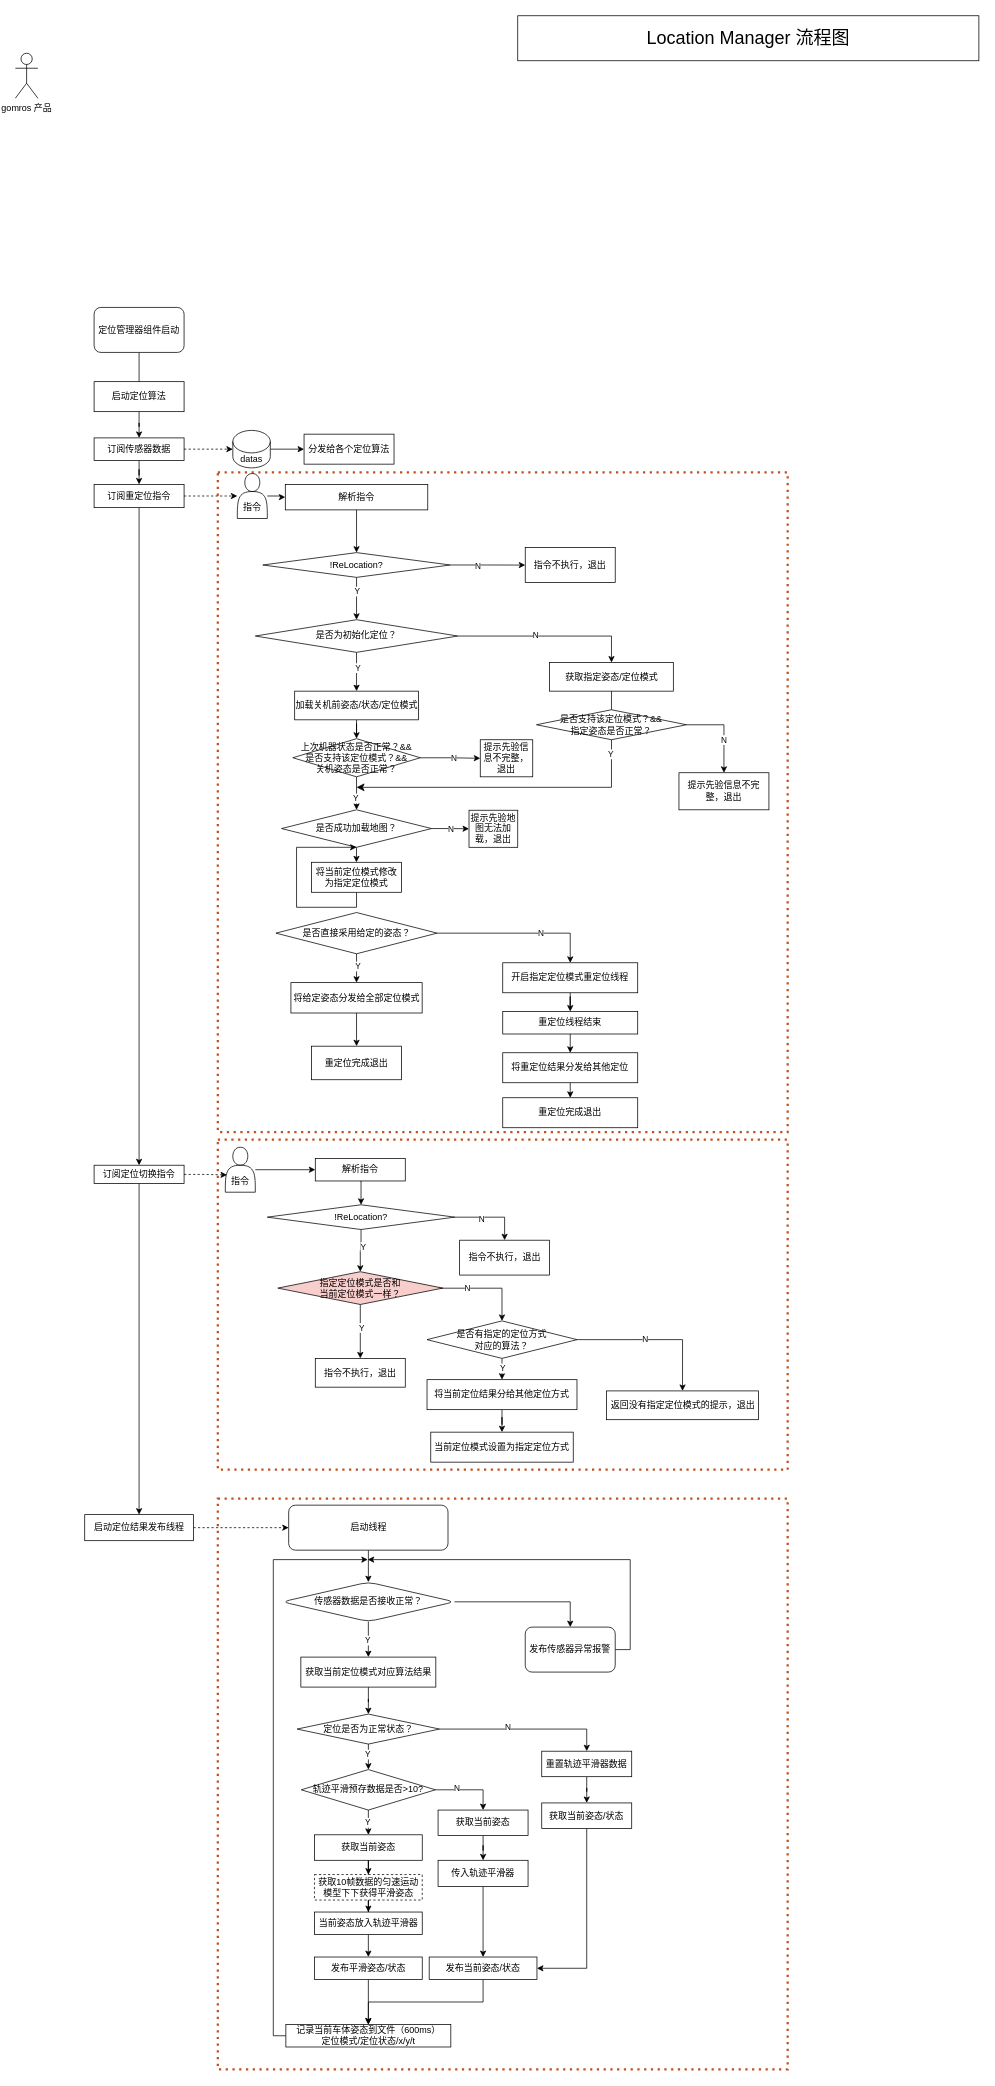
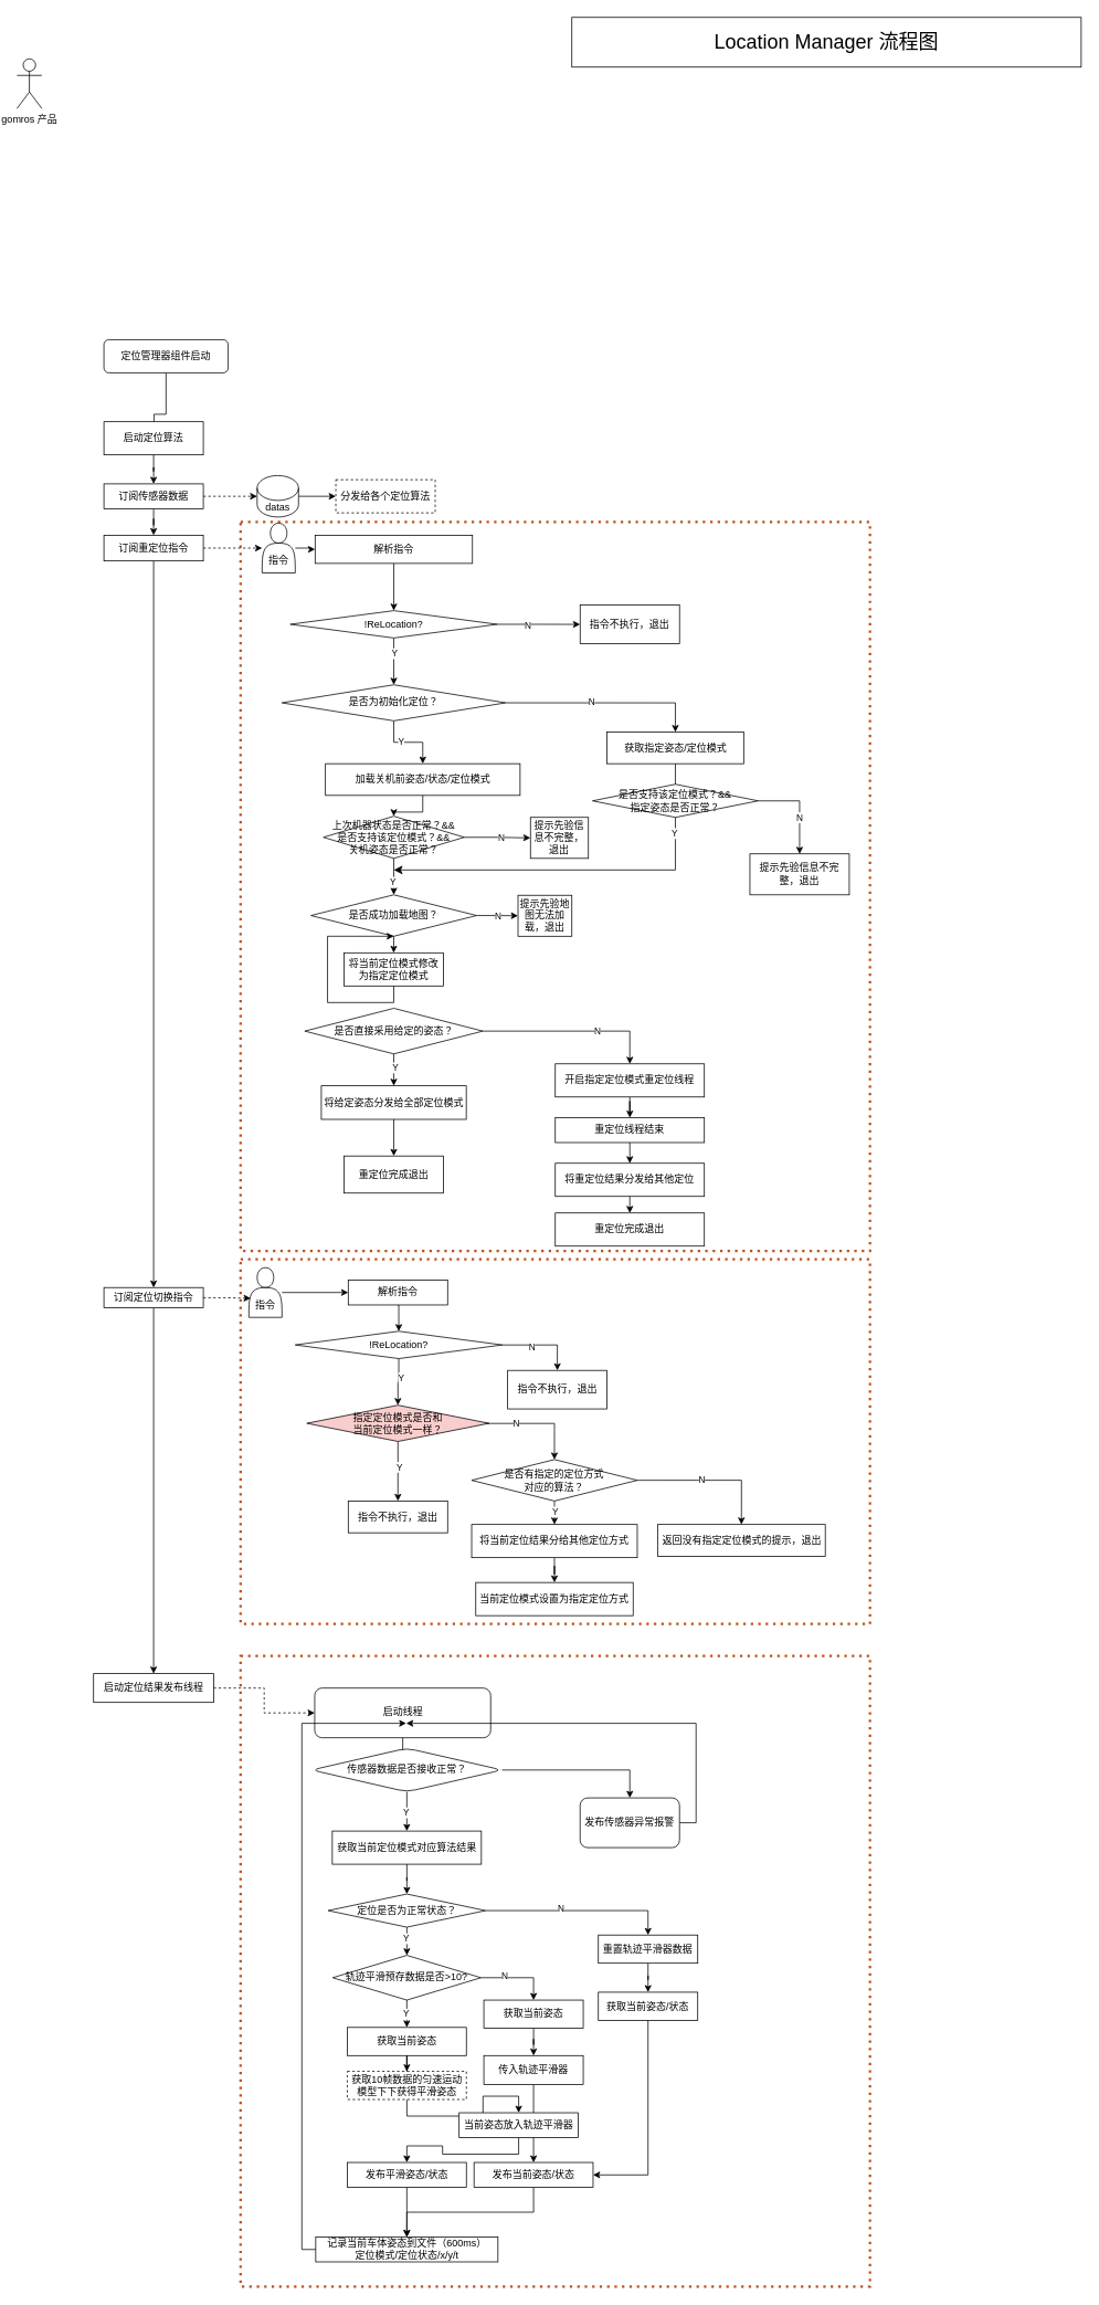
- <mxCell id="7" value="定位管理器组件启动" style="rounded=1;whiteSpace=wrap;html=1;" parent="1" vertex="1"><mxGeometry x="125" y="409" width="120" height="60" as="geometry" /></mxCell>
+ <mxCell id="7" value="定位管理器组件启动" style="rounded=1;whiteSpace=wrap;html=1;" parent="1" vertex="1"><mxGeometry x="125" y="409" width="150" height="40" as="geometry" /></mxCell>
- <mxCell id="22" value="分发给各个定位算法" style="whiteSpace=wrap;html=1;" parent="1" vertex="1"><mxGeometry x="405" y="578" width="120" height="40" as="geometry" /></mxCell>
+ <mxCell id="22" value="分发给各个定位算法" style="whiteSpace=wrap;html=1;dashed=1;" parent="1" vertex="1"><mxGeometry x="405" y="578" width="120" height="40" as="geometry" /></mxCell>
- <mxCell id="39" value="加载关机前姿态/状态/定位模式" style="whiteSpace=wrap;html=1;rounded=0;" parent="1" vertex="1"><mxGeometry x="392.5" y="920.75" width="165" height="38.25" as="geometry" /></mxCell>
+ <mxCell id="39" value="加载关机前姿态/状态/定位模式" style="whiteSpace=wrap;html=1;rounded=0;" parent="1" vertex="1"><mxGeometry x="392.5" y="920.75" width="235" height="38.25" as="geometry" /></mxCell>
- <mxCell id="101" value="返回没有指定定位模式的提示，退出" style="whiteSpace=wrap;html=1;rounded=0;" parent="1" vertex="1"><mxGeometry x="808.5" y="1854" width="202.5" height="38.38" as="geometry" /></mxCell>
+ <mxCell id="101" value="返回没有指定定位模式的提示，退出" style="whiteSpace=wrap;html=1;rounded=0;" parent="1" vertex="1"><mxGeometry x="793.5" y="1839" width="202.5" height="38.38" as="geometry" /></mxCell>
- <mxCell id="103" value="启动线程" style="rounded=1;whiteSpace=wrap;html=1;" parent="1" vertex="1"><mxGeometry x="384.5" y="2006.38" width="212.5" height="60" as="geometry" /></mxCell>
+ <mxCell id="103" value="启动线程" style="rounded=1;whiteSpace=wrap;html=1;" parent="1" vertex="1"><mxGeometry x="379.5" y="2036.38" width="212.5" height="60" as="geometry" /></mxCell>
- <mxCell id="135" value="当前姿态放入轨迹平滑器" style="whiteSpace=wrap;html=1;rounded=0;" parent="1" vertex="1"><mxGeometry x="418.875" y="2549" width="143.75" height="30" as="geometry" /></mxCell>
+ <mxCell id="135" value="当前姿态放入轨迹平滑器" style="whiteSpace=wrap;html=1;rounded=0;" parent="1" vertex="1"><mxGeometry x="553.875" y="2549" width="143.75" height="30" as="geometry" /></mxCell>
